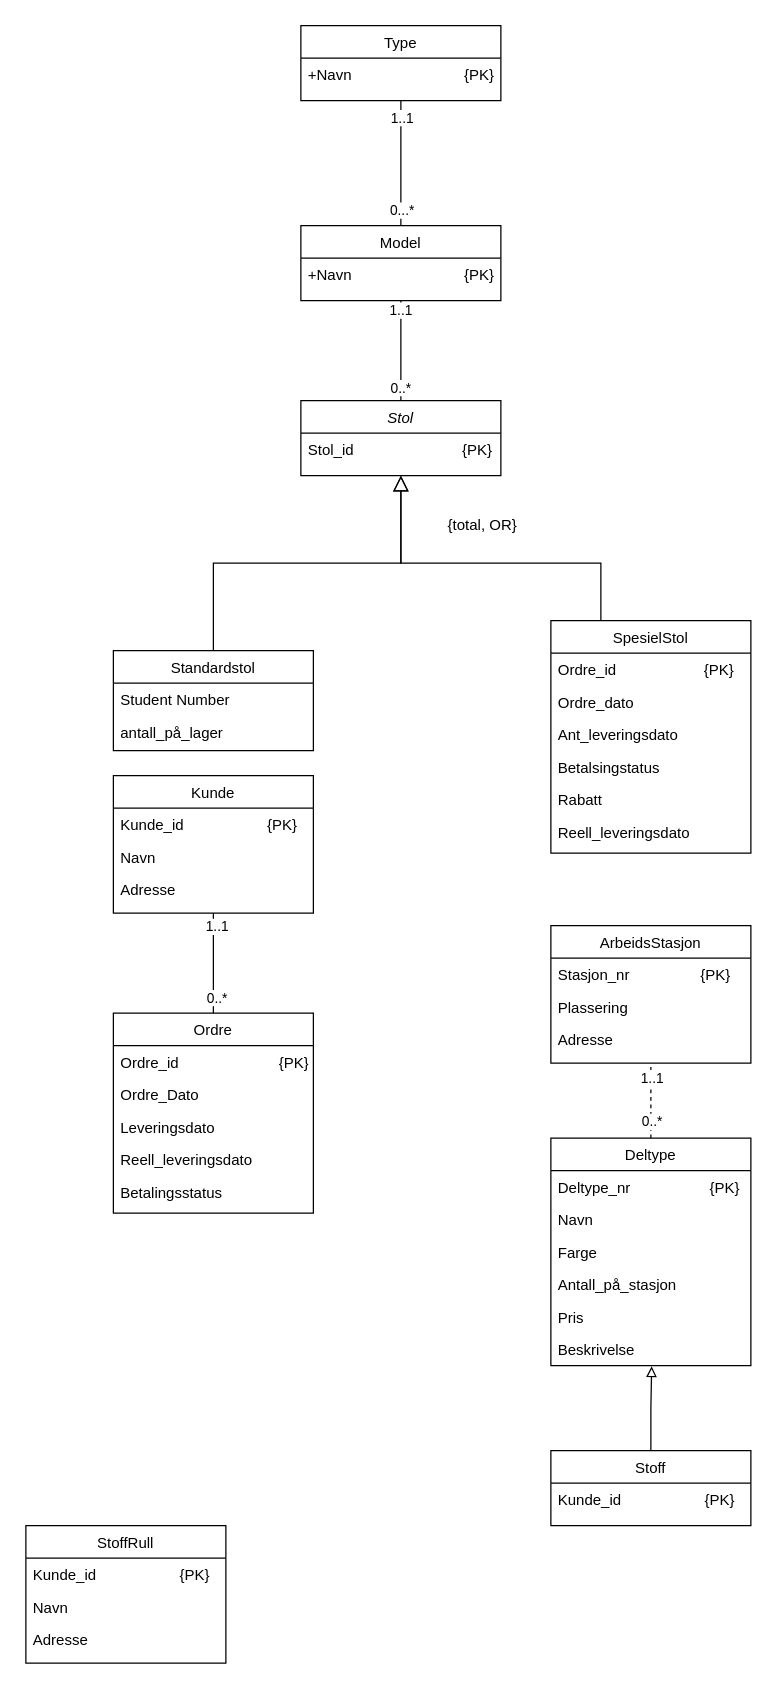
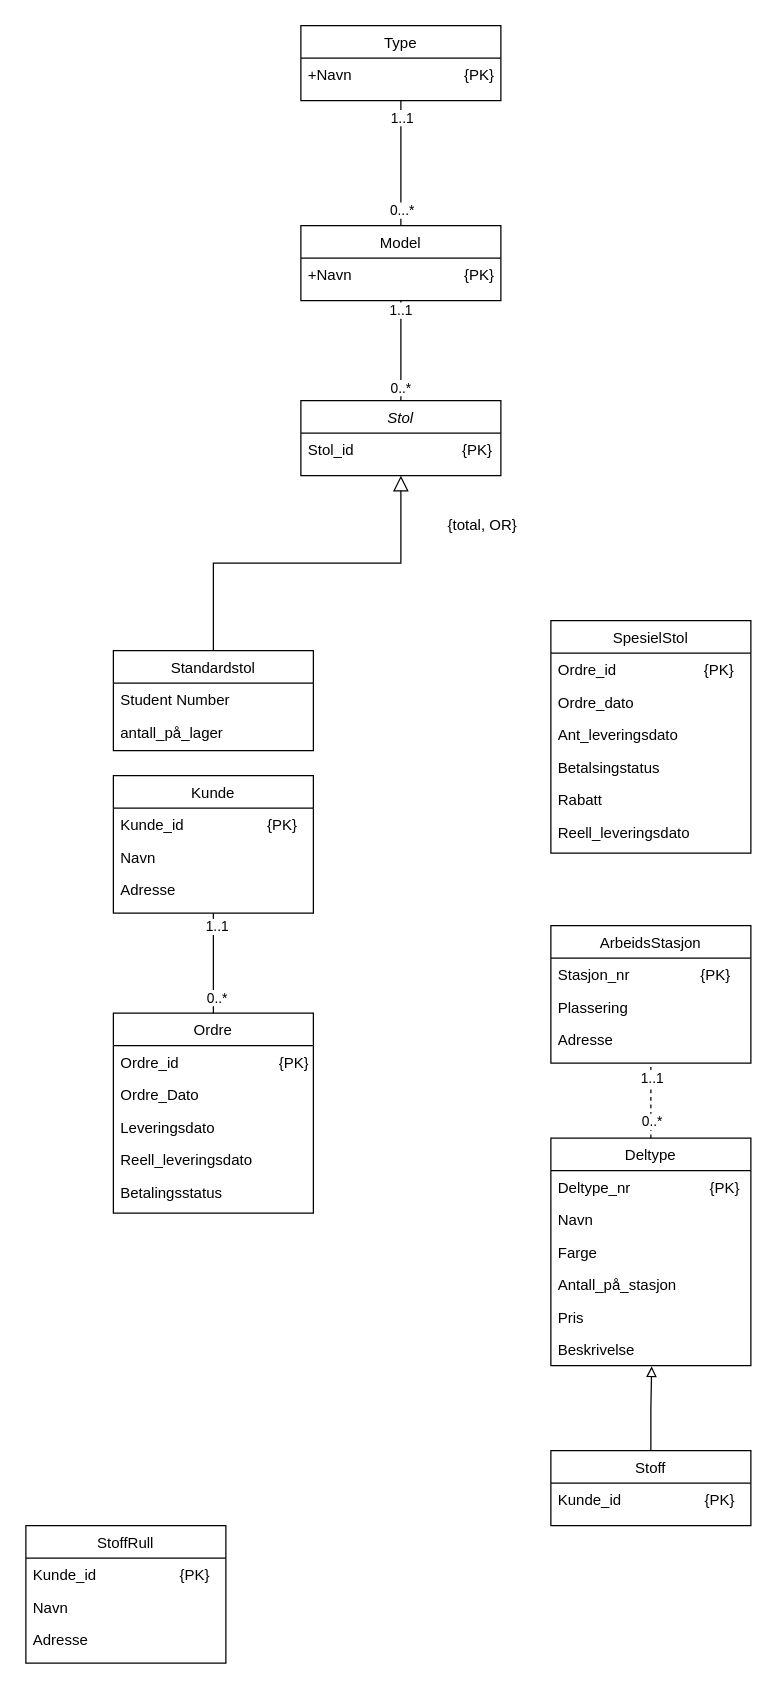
- <mxCell id="13" style="edgeStyle=orthogonalEdgeStyle;rounded=0;orthogonalLoop=1;jettySize=auto;html=1;entryX=0.5;entryY=1;entryDx=0;entryDy=0;endArrow=block;endFill=0;endSize=10;startSize=6;" edge="1" parent="1" source="14" target="2"><mxGeometry relative="1" as="geometry"><Array as="points"><mxPoint x="480" y="450" /><mxPoint x="320" y="450" /></Array></mxGeometry></mxCell>
